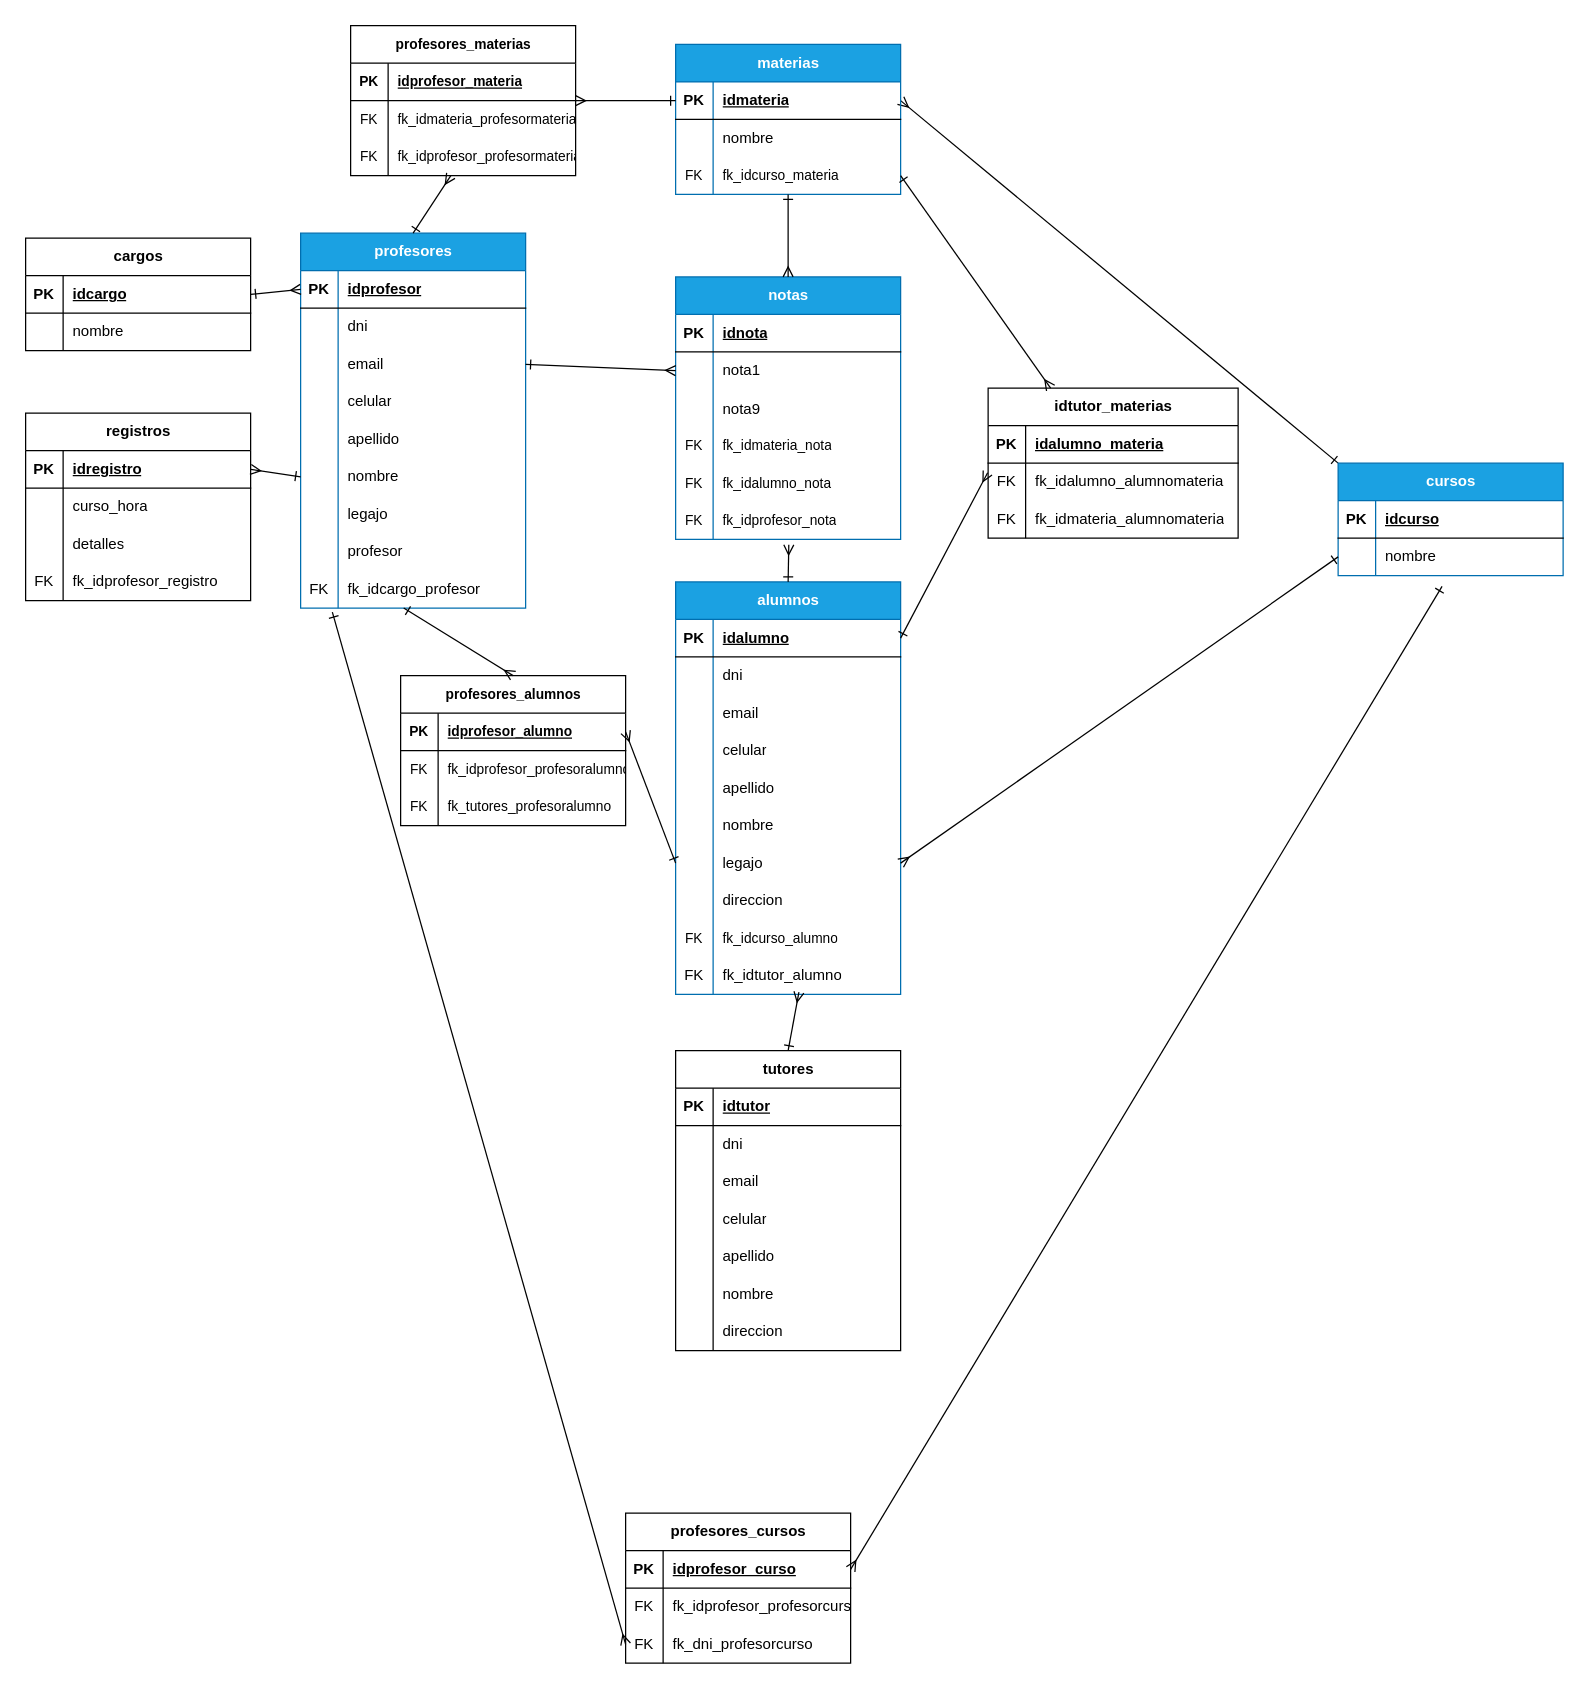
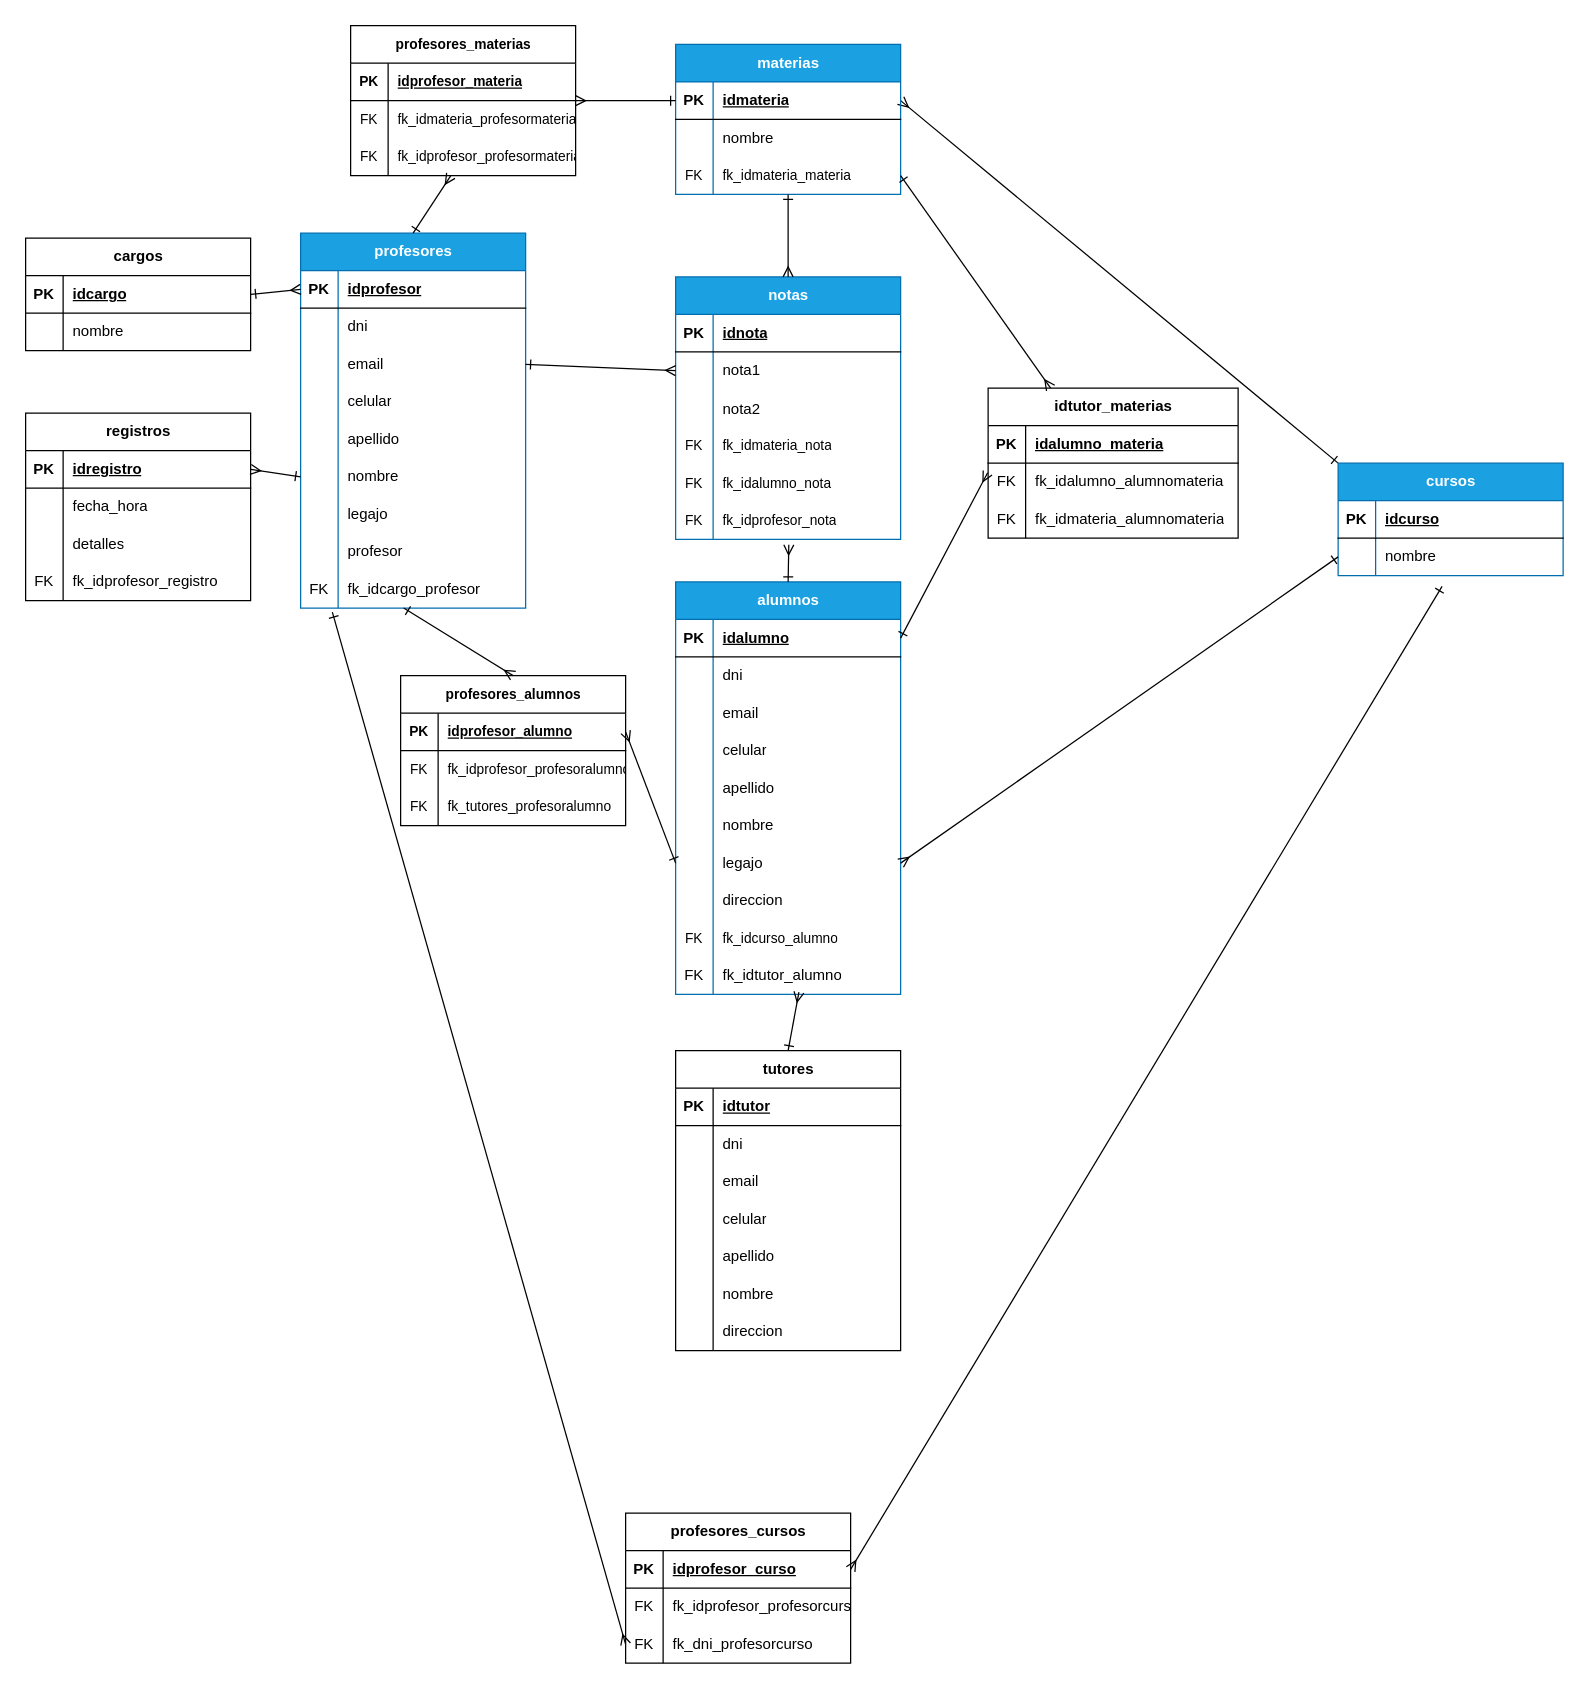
- <mxCell id="85" value="fk_idcurso_materia" style="shape=partialRectangle;connectable=0;fillColor=none;top=0;left=0;bottom=0;right=0;align=left;spacingLeft=6;fontStyle=0;overflow=hidden;whiteSpace=wrap;html=1;fontFamily=Helvetica;fontSize=11;fontColor=default;labelBackgroundColor=default;" parent="83" vertex="1"><mxGeometry x="30" width="150" height="30" as="geometry"><mxRectangle width="150" height="30" as="alternateBounds" /></mxGeometry></mxCell>
+ <mxCell id="85" value="fk_idmateria_materia" style="shape=partialRectangle;connectable=0;fillColor=none;top=0;left=0;bottom=0;right=0;align=left;spacingLeft=6;fontStyle=0;overflow=hidden;whiteSpace=wrap;html=1;fontFamily=Helvetica;fontSize=11;fontColor=default;labelBackgroundColor=default;" parent="83" vertex="1"><mxGeometry x="30" width="150" height="30" as="geometry"><mxRectangle width="150" height="30" as="alternateBounds" /></mxGeometry></mxCell>
- <mxCell id="95" value="nota9" style="shape=partialRectangle;connectable=0;fillColor=none;top=0;left=0;bottom=0;right=0;align=left;spacingLeft=6;overflow=hidden;" parent="93" vertex="1"><mxGeometry x="30" width="150" height="30" as="geometry"><mxRectangle width="150" height="30" as="alternateBounds" /></mxGeometry></mxCell>
+ <mxCell id="95" value="nota2" style="shape=partialRectangle;connectable=0;fillColor=none;top=0;left=0;bottom=0;right=0;align=left;spacingLeft=6;overflow=hidden;" parent="93" vertex="1"><mxGeometry x="30" width="150" height="30" as="geometry"><mxRectangle width="150" height="30" as="alternateBounds" /></mxGeometry></mxCell>
- <mxCell id="189" value="curso_hora" style="shape=partialRectangle;connectable=0;fillColor=none;top=0;left=0;bottom=0;right=0;align=left;spacingLeft=6;overflow=hidden;whiteSpace=wrap;html=1;" parent="187" vertex="1"><mxGeometry x="30" width="150" height="30" as="geometry"><mxRectangle width="150" height="30" as="alternateBounds" /></mxGeometry></mxCell>
+ <mxCell id="189" value="fecha_hora" style="shape=partialRectangle;connectable=0;fillColor=none;top=0;left=0;bottom=0;right=0;align=left;spacingLeft=6;overflow=hidden;whiteSpace=wrap;html=1;" parent="187" vertex="1"><mxGeometry x="30" width="150" height="30" as="geometry"><mxRectangle width="150" height="30" as="alternateBounds" /></mxGeometry></mxCell>
